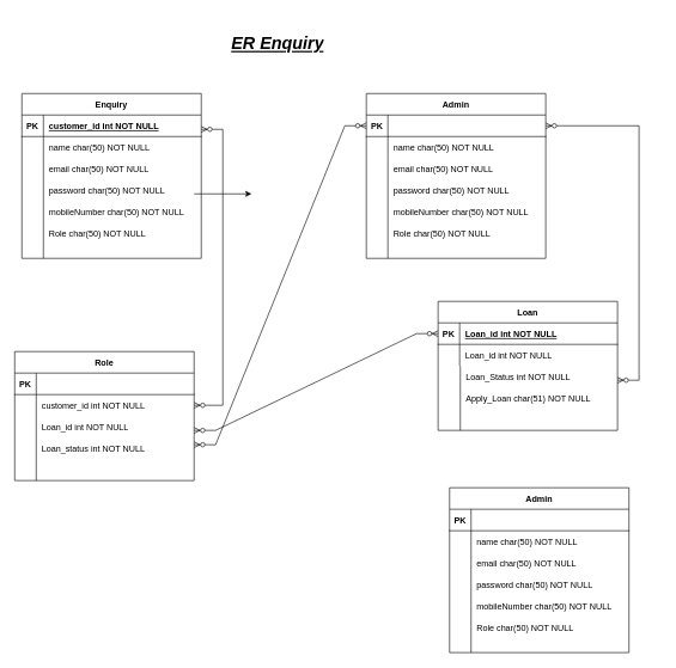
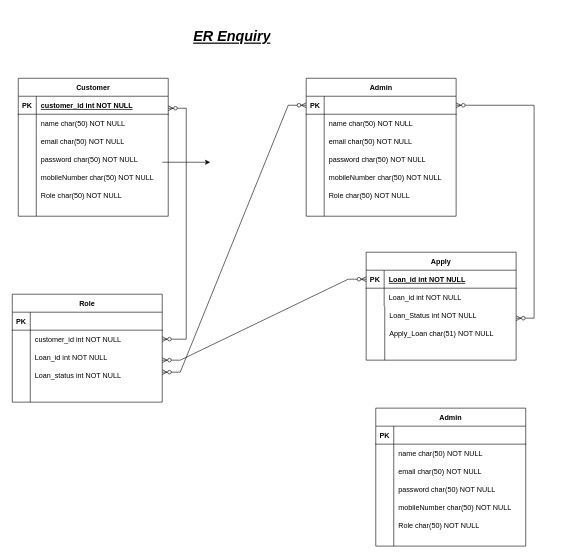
- <mxCell id="2" value="Enquiry" style="shape=table;startSize=30;container=1;collapsible=1;childLayout=tableLayout;fixedRows=1;rowLines=0;fontStyle=1;align=center;resizeLast=1;" parent="1" vertex="1"><mxGeometry x="30" y="130" width="250" height="230" as="geometry" /></mxCell>
+ <mxCell id="2" value="Customer" style="shape=table;startSize=30;container=1;collapsible=1;childLayout=tableLayout;fixedRows=1;rowLines=0;fontStyle=1;align=center;resizeLast=1;" parent="1" vertex="1"><mxGeometry x="30" y="130" width="250" height="230" as="geometry" /></mxCell>
- <mxCell id="69" value="Loan" style="shape=table;startSize=30;container=1;collapsible=1;childLayout=tableLayout;fixedRows=1;rowLines=0;fontStyle=1;align=center;resizeLast=1;" parent="1" vertex="1"><mxGeometry x="610" y="420" width="250" height="180" as="geometry" /></mxCell>
+ <mxCell id="69" value="Apply" style="shape=table;startSize=30;container=1;collapsible=1;childLayout=tableLayout;fixedRows=1;rowLines=0;fontStyle=1;align=center;resizeLast=1;" parent="1" vertex="1"><mxGeometry x="610" y="420" width="250" height="180" as="geometry" /></mxCell>
